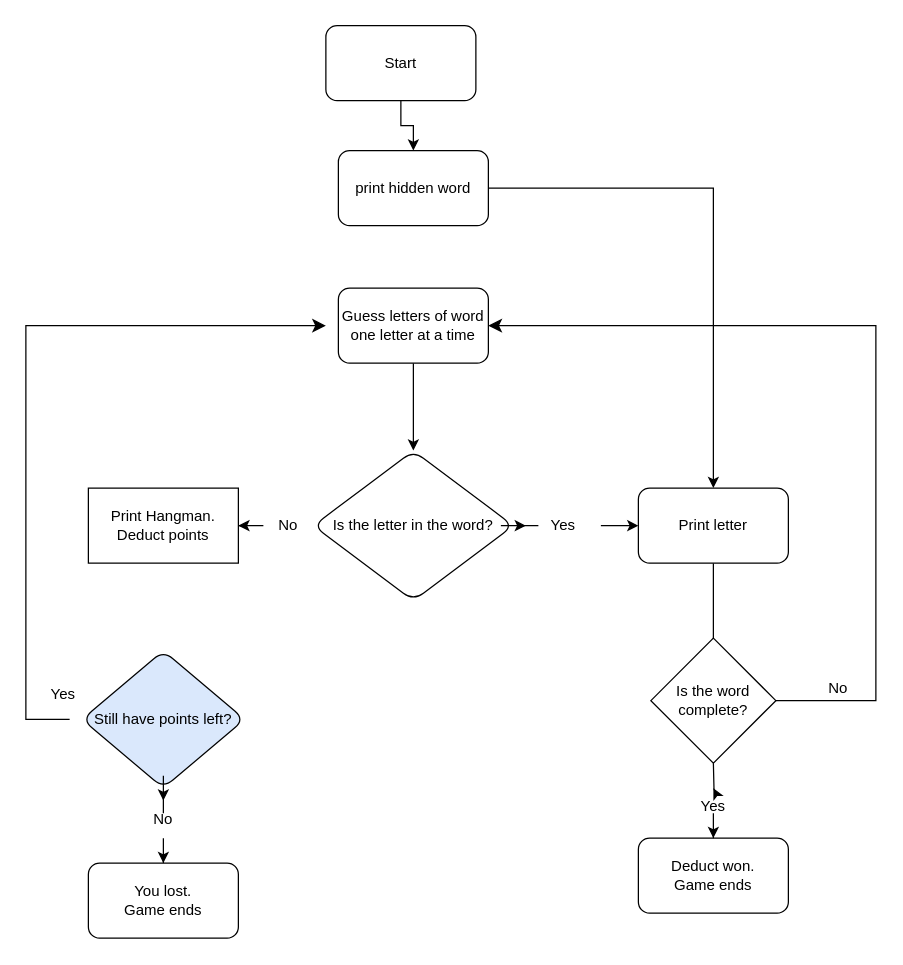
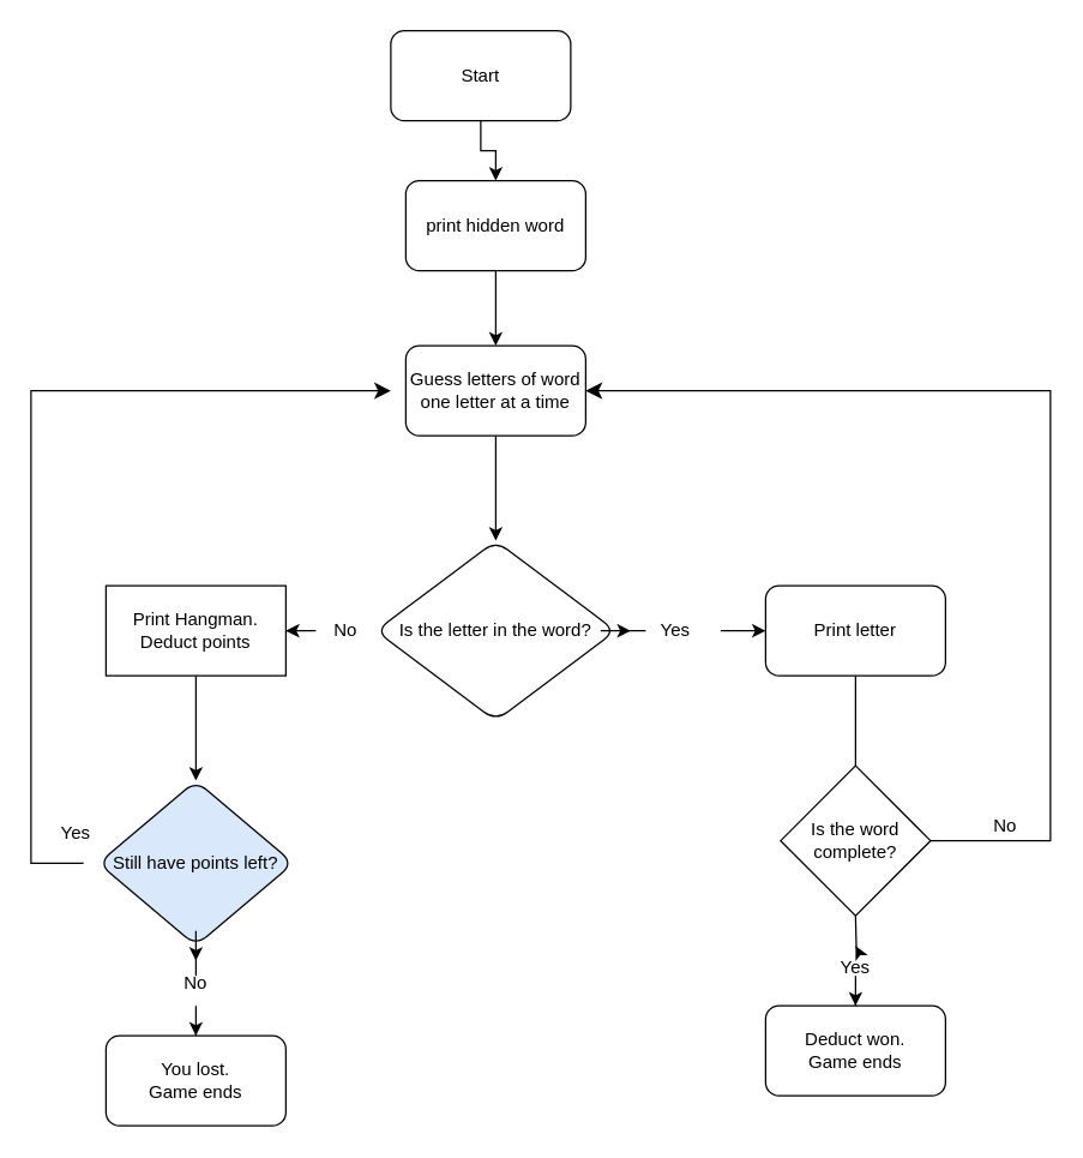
- <mxCell id="4" value="" style="edgeStyle=orthogonalEdgeStyle;rounded=0;orthogonalLoop=1;jettySize=auto;html=1;" edge="1" parent="1" source="5" target="12"><mxGeometry relative="1" as="geometry" /></mxCell>
+ <mxCell id="4" value="" style="edgeStyle=orthogonalEdgeStyle;rounded=0;orthogonalLoop=1;jettySize=auto;html=1;" edge="1" parent="1" source="5" target="7"><mxGeometry relative="1" as="geometry" /></mxCell>
+ <mxCell id="17" value="" style="edgeStyle=orthogonalEdgeStyle;rounded=0;orthogonalLoop=1;jettySize=auto;html=1;" edge="1" parent="1" source="18" target="24"><mxGeometry relative="1" as="geometry" /></mxCell>
